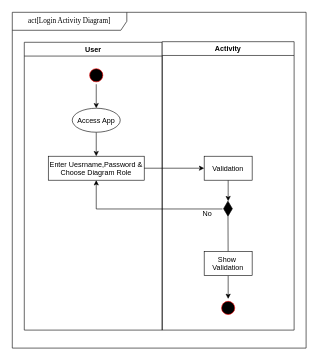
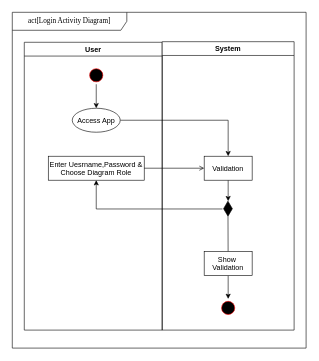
- <mxCell id="9" value="Activity" style="swimlane;whiteSpace=wrap" parent="3" vertex="1"><mxGeometry x="230" y="-1" width="220" height="481" as="geometry" /></mxCell>
+ <mxCell id="9" value="System" style="swimlane;whiteSpace=wrap" parent="3" vertex="1"><mxGeometry x="230" y="-1" width="220" height="481" as="geometry" /></mxCell>
- <mxCell id="6" style="edgeStyle=orthogonalEdgeStyle;rounded=0;orthogonalLoop=1;jettySize=auto;html=1;" edge="1" parent="3" source="7" target="8"><mxGeometry relative="1" as="geometry" /></mxCell>
+ <mxCell id="6" style="edgeStyle=orthogonalEdgeStyle;rounded=0;orthogonalLoop=1;jettySize=auto;html=1;" edge="1" parent="3" source="7" target="11"><mxGeometry relative="1" as="geometry" /></mxCell>
- <mxCell id="17" style="edgeStyle=orthogonalEdgeStyle;rounded=0;orthogonalLoop=1;jettySize=auto;html=1;entryX=0;entryY=0.5;entryDx=0;entryDy=0;" edge="1" parent="3" source="8" target="11"><mxGeometry relative="1" as="geometry" /></mxCell>
+ <mxCell id="17" style="edgeStyle=orthogonalEdgeStyle;rounded=0;orthogonalLoop=1;jettySize=auto;html=1;entryX=0;entryY=0.5;entryDx=0;entryDy=0;endArrow=open;" edge="1" parent="3" source="8" target="11"><mxGeometry relative="1" as="geometry" /></mxCell>
- <mxCell id="16" value="No" style="text;html=1;align=center;verticalAlign=middle;resizable=0;points=[];autosize=1;strokeColor=none;fillColor=none;" vertex="1" parent="9"><mxGeometry x="55" y="272" width="40" height="30" as="geometry" /></mxCell>
